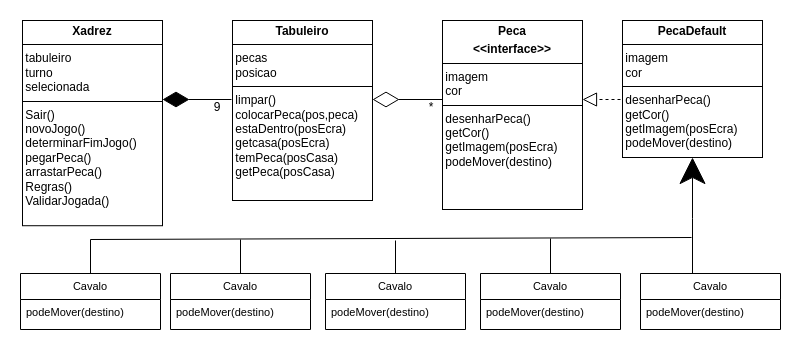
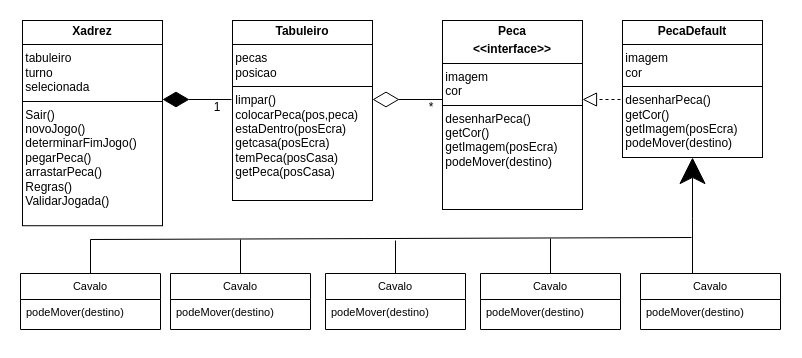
- <mxCell id="22" value="9" style="text;html=1;align=center;verticalAlign=middle;whiteSpace=wrap;rounded=0;" vertex="1" parent="15"><mxGeometry x="180" y="82.791" width="30" height="9.029" as="geometry" /></mxCell>
+ <mxCell id="22" value="1" style="text;html=1;align=center;verticalAlign=middle;whiteSpace=wrap;rounded=0;" vertex="1" parent="15"><mxGeometry x="180" y="82.791" width="30" height="9.029" as="geometry" /></mxCell>
